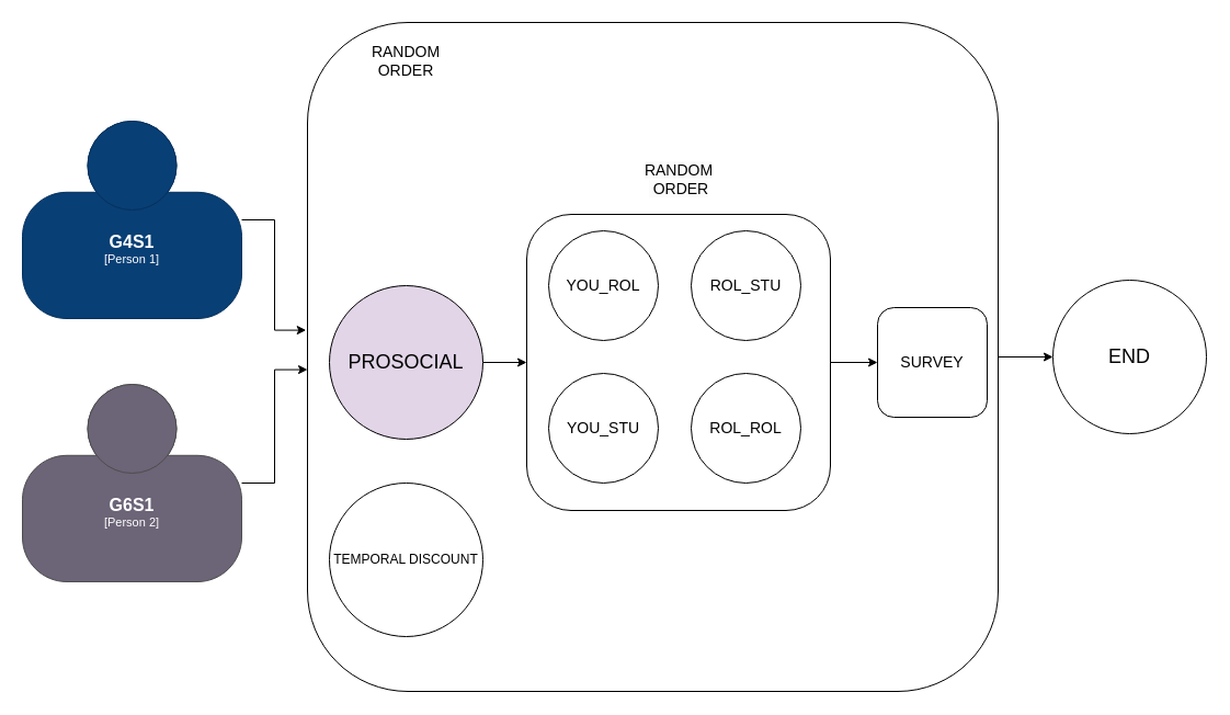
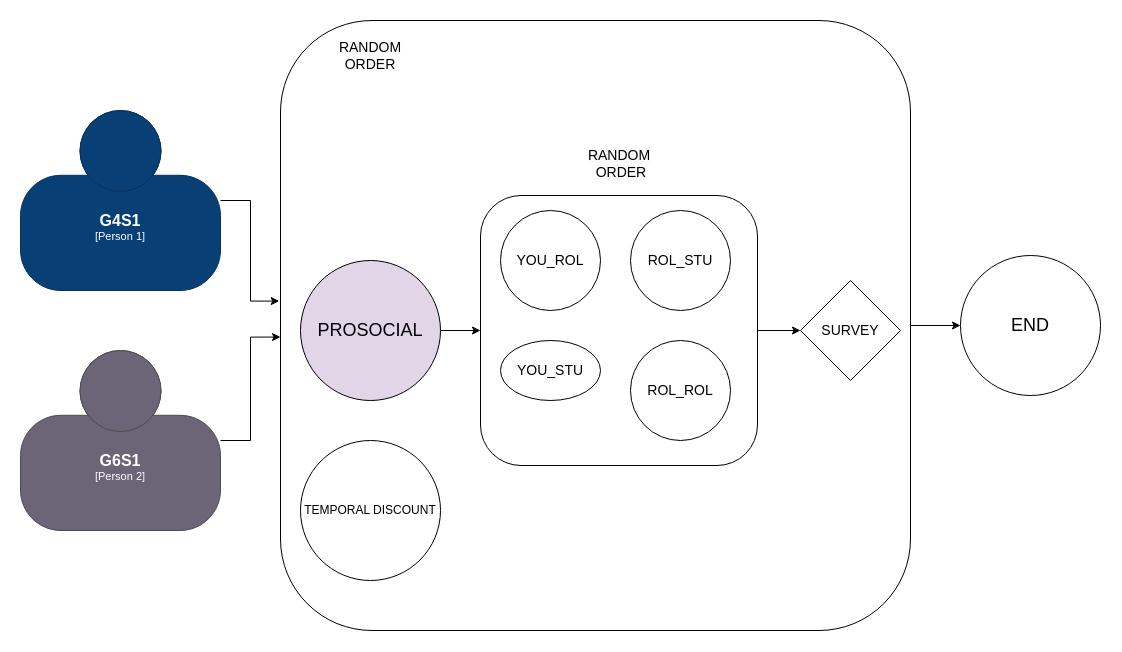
- <mxCell id="10" value="&lt;font style=&quot;font-size: 14px;&quot;&gt;SURVEY&lt;/font&gt;" style="rounded=1;whiteSpace=wrap;html=1;" vertex="1" parent="1"><mxGeometry x="800" y="280" width="100" height="100" as="geometry" /></mxCell>
+ <mxCell id="10" value="&lt;font style=&quot;font-size: 14px;&quot;&gt;SURVEY&lt;/font&gt;" style="rhombus;whiteSpace=wrap;html=1;" vertex="1" parent="1"><mxGeometry x="800" y="280" width="100" height="100" as="geometry" /></mxCell>
- <mxCell id="15" value="&lt;font style=&quot;font-size: 14px;&quot;&gt;YOU_STU&lt;/font&gt;" style="ellipse;whiteSpace=wrap;html=1;aspect=fixed;" vertex="1" parent="1"><mxGeometry x="500" y="340" width="100" height="100" as="geometry" /></mxCell>
+ <mxCell id="15" value="&lt;font style=&quot;font-size: 14px;&quot;&gt;YOU_STU&lt;/font&gt;" style="ellipse;whiteSpace=wrap;html=1;aspect=fixed;" vertex="1" parent="1"><mxGeometry x="500" y="340" width="100" height="60" as="geometry" /></mxCell>
